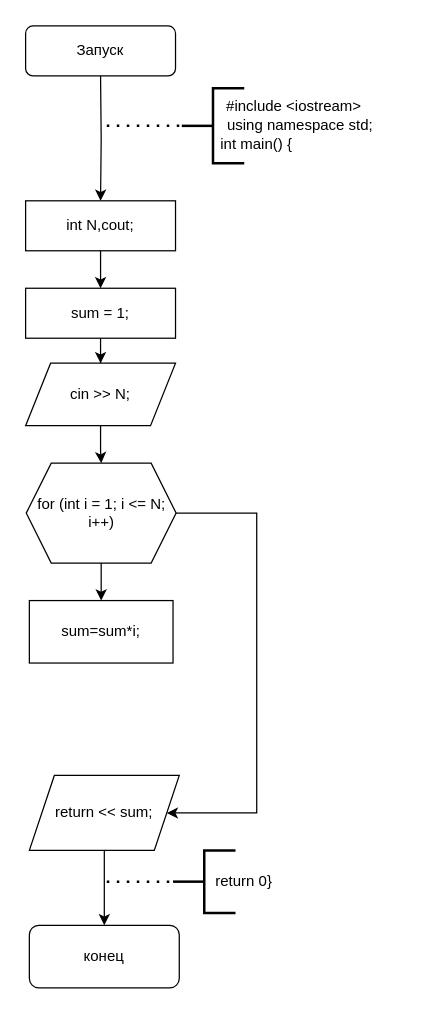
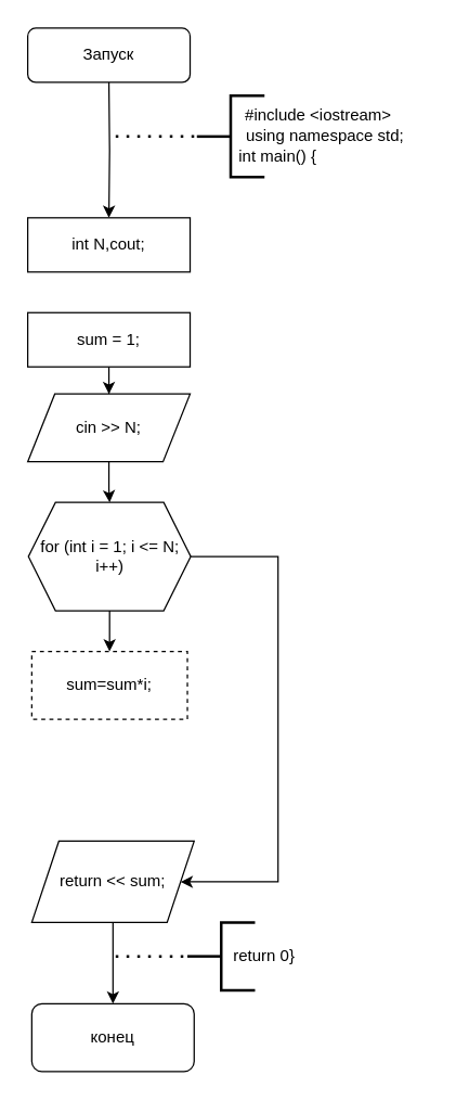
- <mxCell id="4" style="edgeStyle=orthogonalEdgeStyle;rounded=0;orthogonalLoop=1;jettySize=auto;html=1;entryX=0.5;entryY=0;entryDx=0;entryDy=0;" edge="1" parent="1" source="5" target="7"><mxGeometry relative="1" as="geometry" /></mxCell>
- <mxCell id="13" value="sum=sum*i;" style="rounded=0;whiteSpace=wrap;html=1;" vertex="1" parent="1"><mxGeometry x="23" y="480" width="115" height="50" as="geometry" /></mxCell>
+ <mxCell id="13" value="sum=sum*i;" style="rounded=0;whiteSpace=wrap;html=1;dashed=1;" vertex="1" parent="1"><mxGeometry x="23" y="480" width="115" height="50" as="geometry" /></mxCell>
